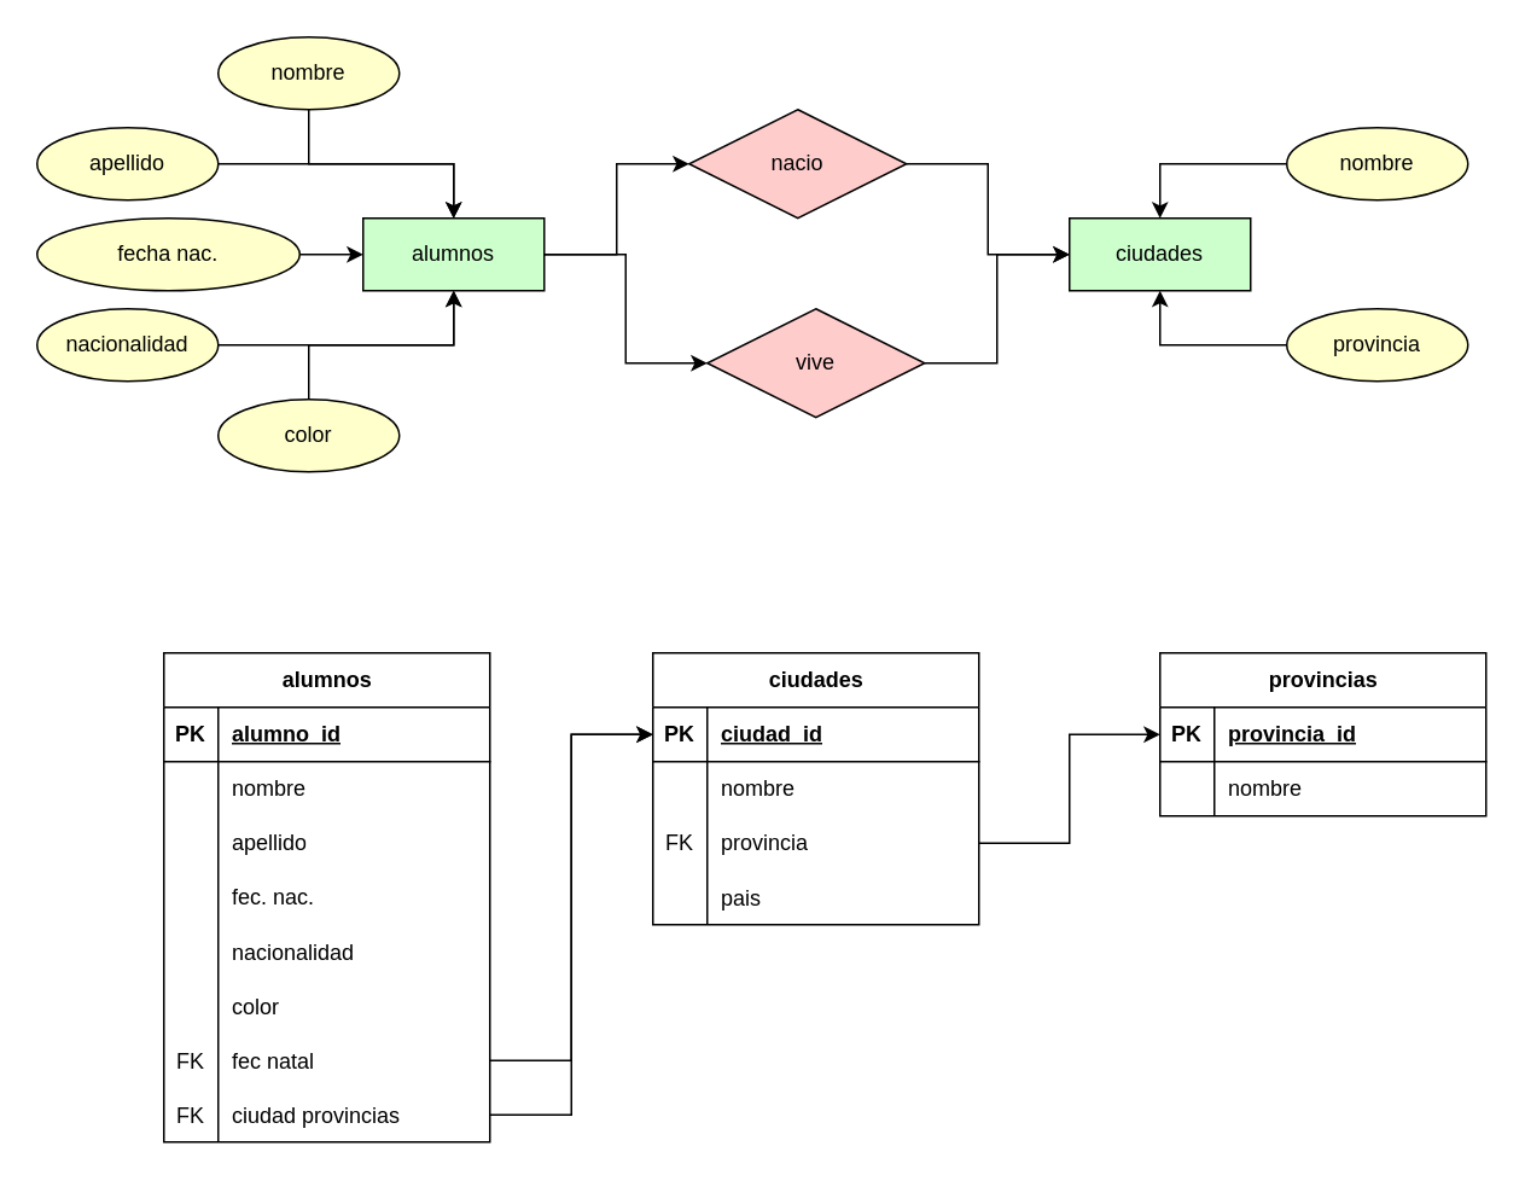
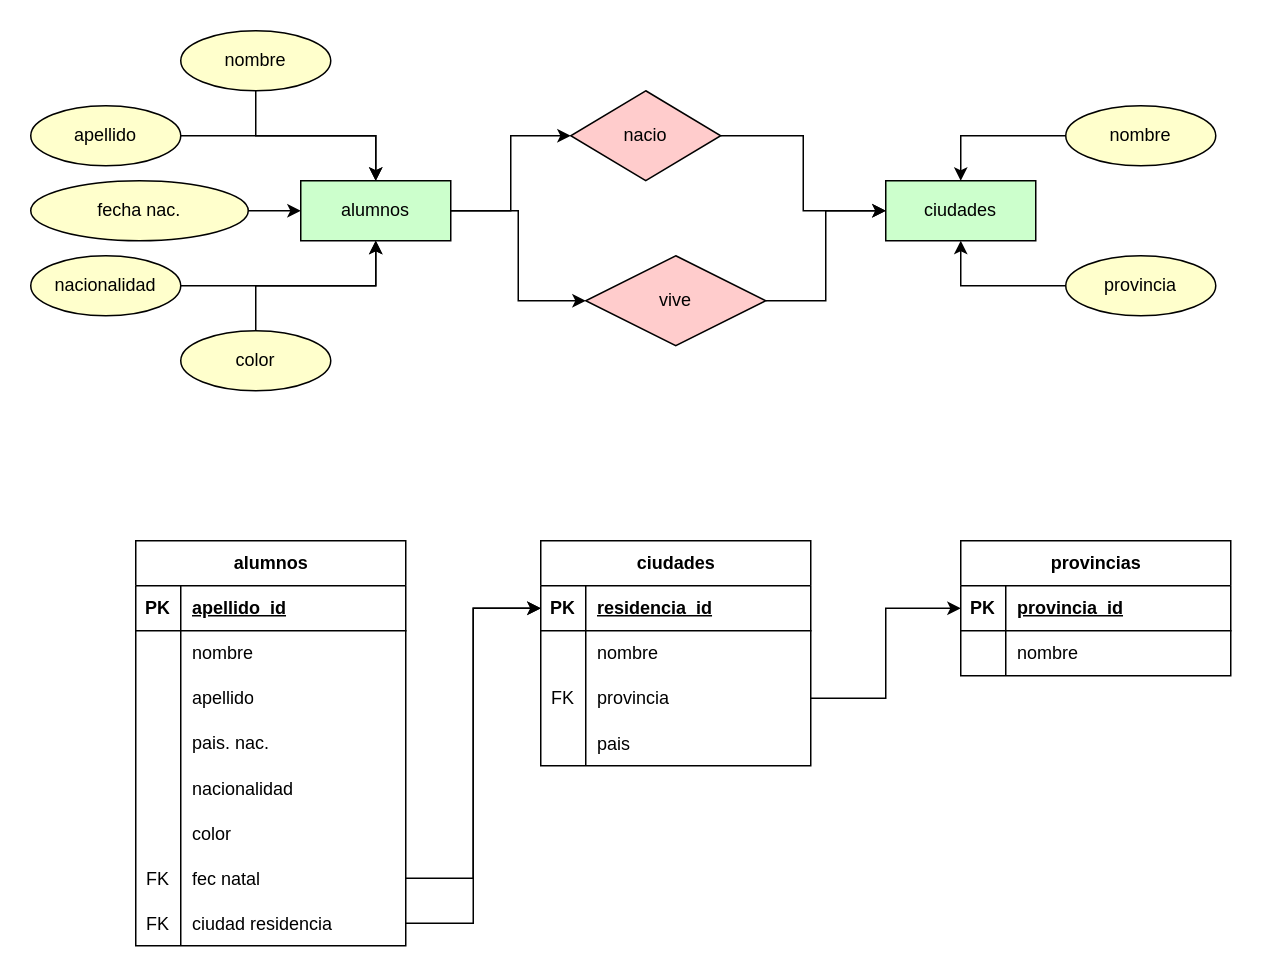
- <mxCell id="17" value="nacio" style="shape=rhombus;perimeter=rhombusPerimeter;whiteSpace=wrap;html=1;align=center;fillColor=#FFCCCC;" vertex="1" parent="1"><mxGeometry x="380" y="60" width="120" height="60" as="geometry" /></mxCell>
+ <mxCell id="17" value="nacio" style="shape=rhombus;perimeter=rhombusPerimeter;whiteSpace=wrap;html=1;align=center;fillColor=#FFCCCC;" vertex="1" parent="1"><mxGeometry x="380" y="60" width="100" height="60" as="geometry" /></mxCell>
- <mxCell id="27" value="alumno_id" style="shape=partialRectangle;connectable=0;fillColor=none;top=0;left=0;bottom=0;right=0;align=left;spacingLeft=6;fontStyle=5;overflow=hidden;whiteSpace=wrap;html=1;" vertex="1" parent="25"><mxGeometry x="30" width="150" height="30" as="geometry"><mxRectangle width="150" height="30" as="alternateBounds" /></mxGeometry></mxCell>
+ <mxCell id="27" value="apellido_id" style="shape=partialRectangle;connectable=0;fillColor=none;top=0;left=0;bottom=0;right=0;align=left;spacingLeft=6;fontStyle=5;overflow=hidden;whiteSpace=wrap;html=1;" vertex="1" parent="25"><mxGeometry x="30" width="150" height="30" as="geometry"><mxRectangle width="150" height="30" as="alternateBounds" /></mxGeometry></mxCell>
- <mxCell id="52" value="ciudad_id" style="shape=partialRectangle;connectable=0;fillColor=none;top=0;left=0;bottom=0;right=0;align=left;spacingLeft=6;fontStyle=5;overflow=hidden;whiteSpace=wrap;html=1;" vertex="1" parent="50"><mxGeometry x="30" width="150" height="30" as="geometry"><mxRectangle width="150" height="30" as="alternateBounds" /></mxGeometry></mxCell>
+ <mxCell id="52" value="residencia_id" style="shape=partialRectangle;connectable=0;fillColor=none;top=0;left=0;bottom=0;right=0;align=left;spacingLeft=6;fontStyle=5;overflow=hidden;whiteSpace=wrap;html=1;" vertex="1" parent="50"><mxGeometry x="30" width="150" height="30" as="geometry"><mxRectangle width="150" height="30" as="alternateBounds" /></mxGeometry></mxCell>
- <mxCell id="36" value="fec. nac." style="shape=partialRectangle;connectable=0;fillColor=none;top=0;left=0;bottom=0;right=0;align=left;spacingLeft=6;overflow=hidden;whiteSpace=wrap;html=1;" vertex="1" parent="34"><mxGeometry x="30" width="150" height="30" as="geometry"><mxRectangle width="150" height="30" as="alternateBounds" /></mxGeometry></mxCell>
+ <mxCell id="36" value="pais. nac." style="shape=partialRectangle;connectable=0;fillColor=none;top=0;left=0;bottom=0;right=0;align=left;spacingLeft=6;overflow=hidden;whiteSpace=wrap;html=1;" vertex="1" parent="34"><mxGeometry x="30" width="150" height="30" as="geometry"><mxRectangle width="150" height="30" as="alternateBounds" /></mxGeometry></mxCell>
- <mxCell id="48" value="ciudad provincias" style="shape=partialRectangle;connectable=0;fillColor=none;top=0;left=0;bottom=0;right=0;align=left;spacingLeft=6;overflow=hidden;" vertex="1" parent="46"><mxGeometry x="30" width="150" height="30" as="geometry"><mxRectangle width="150" height="30" as="alternateBounds" /></mxGeometry></mxCell>
+ <mxCell id="48" value="ciudad residencia" style="shape=partialRectangle;connectable=0;fillColor=none;top=0;left=0;bottom=0;right=0;align=left;spacingLeft=6;overflow=hidden;" vertex="1" parent="46"><mxGeometry x="30" width="150" height="30" as="geometry"><mxRectangle width="150" height="30" as="alternateBounds" /></mxGeometry></mxCell>
